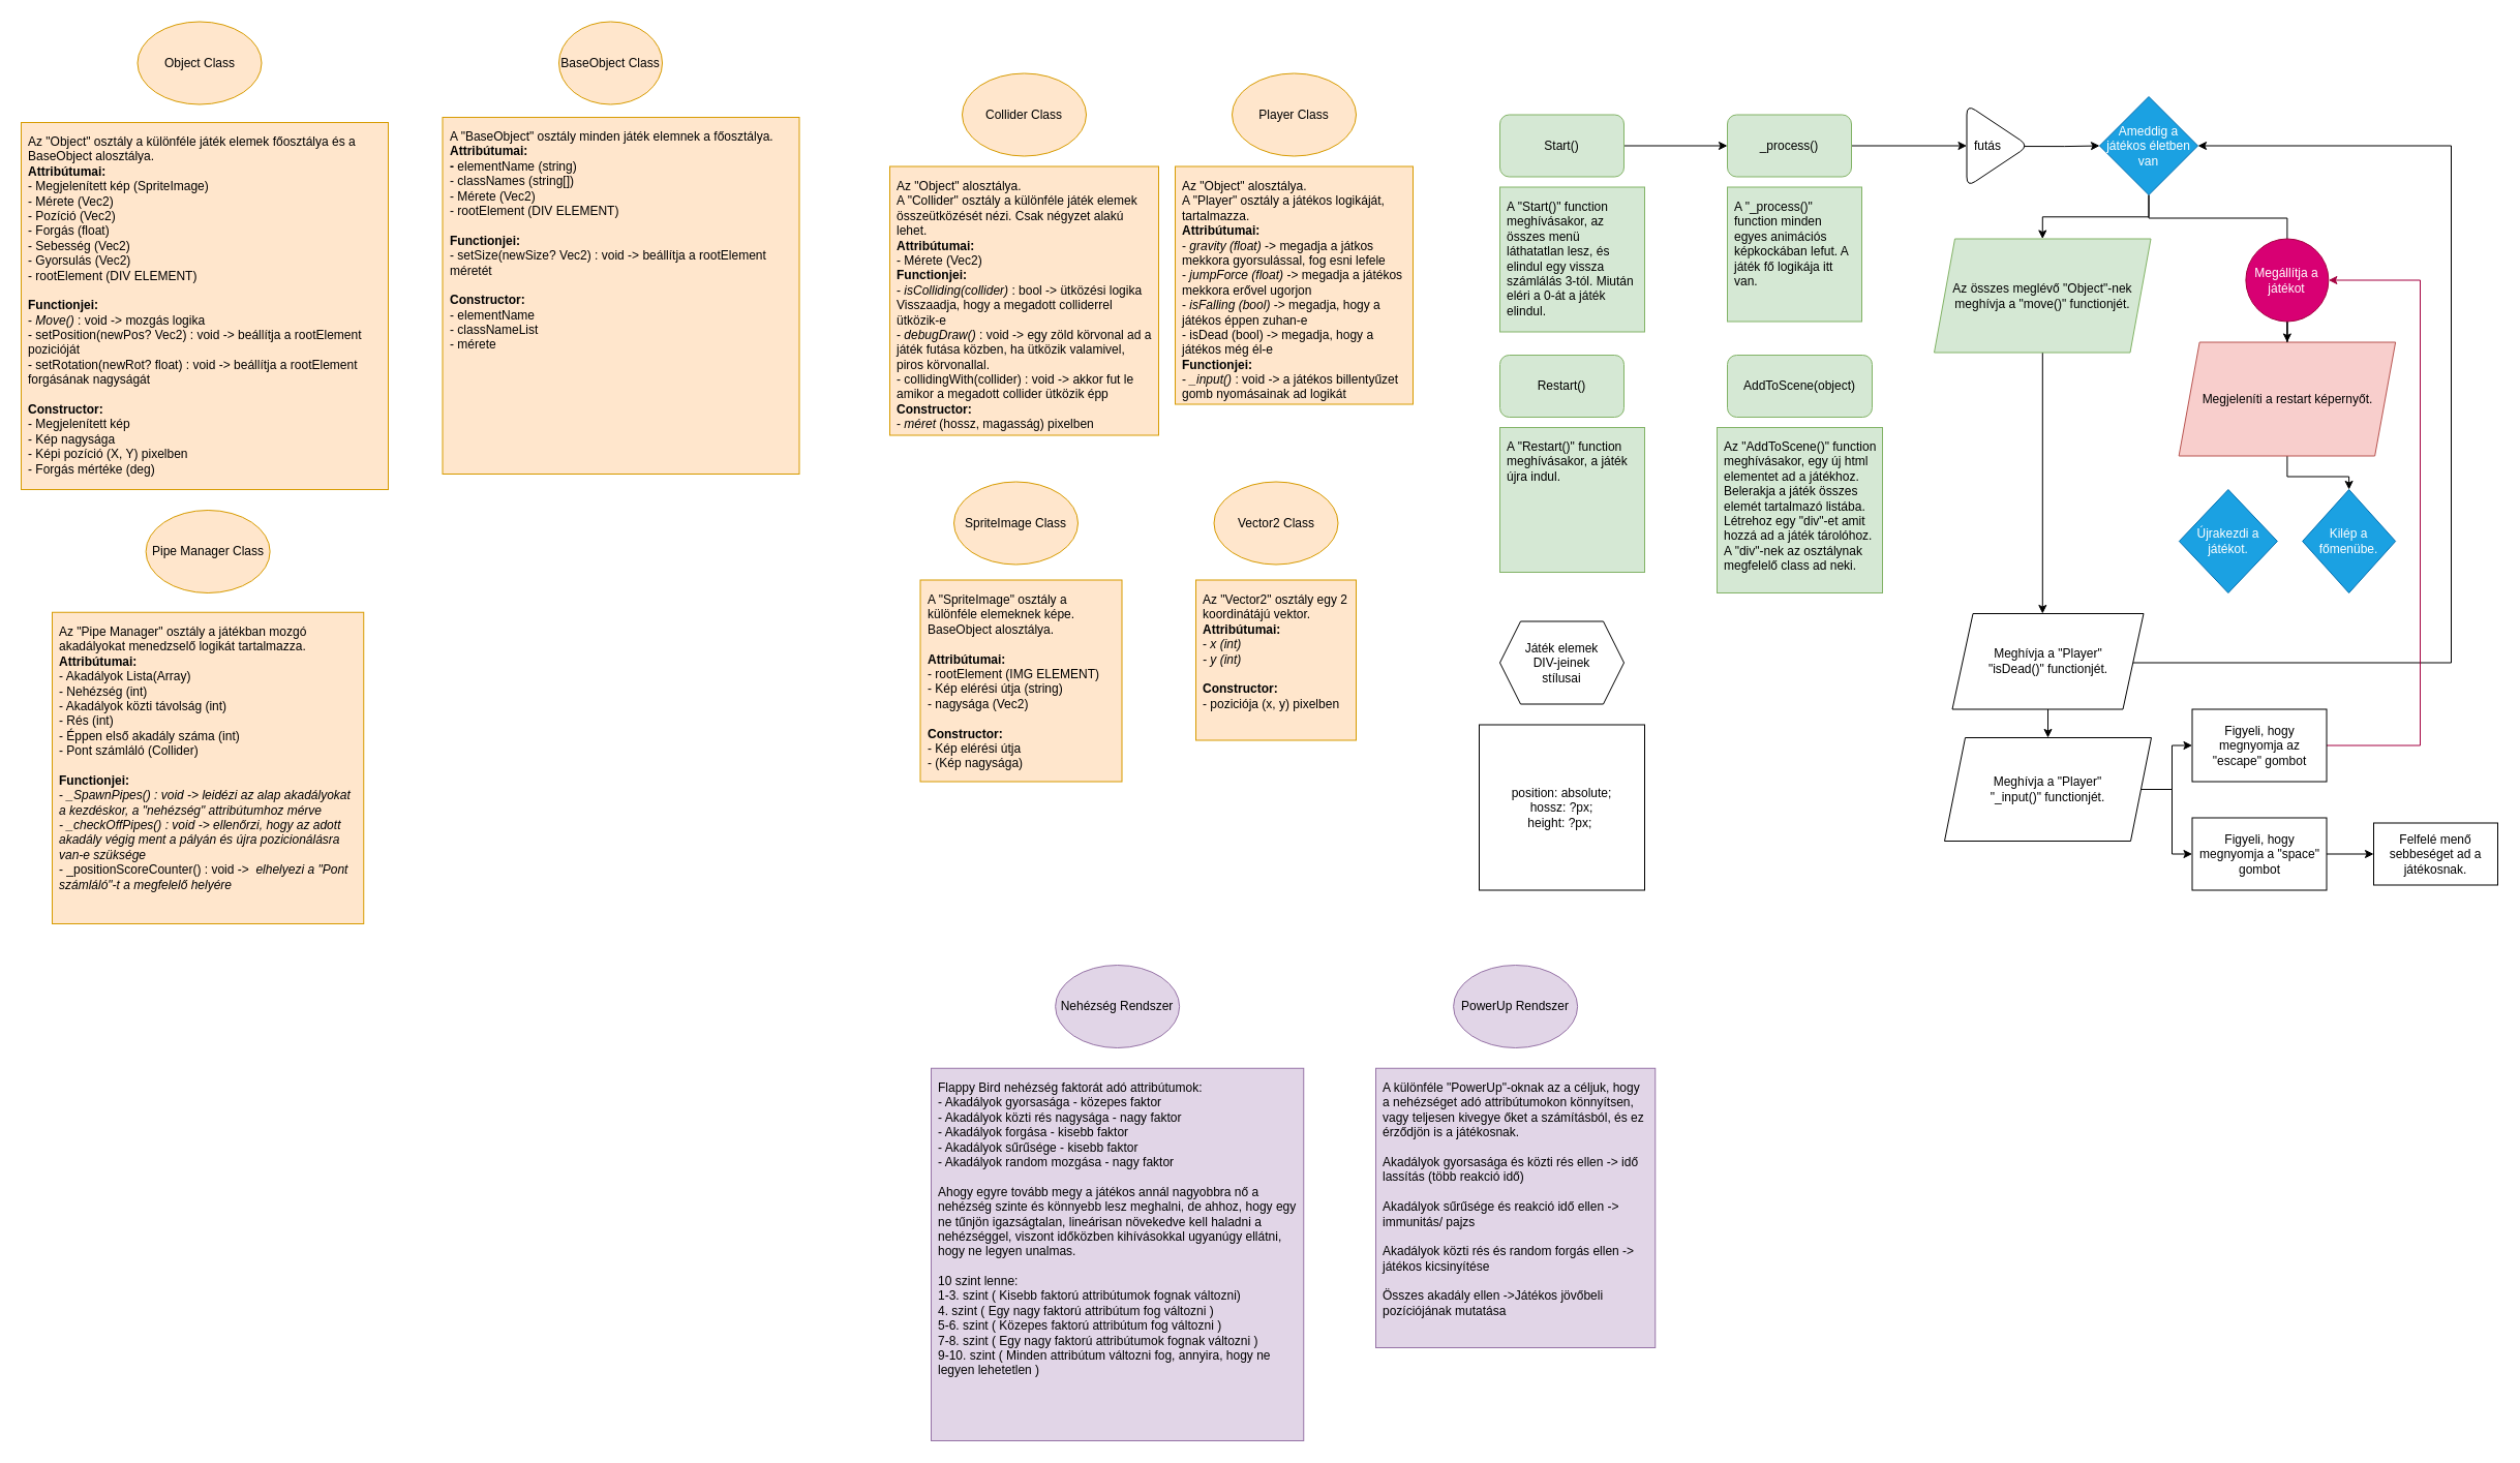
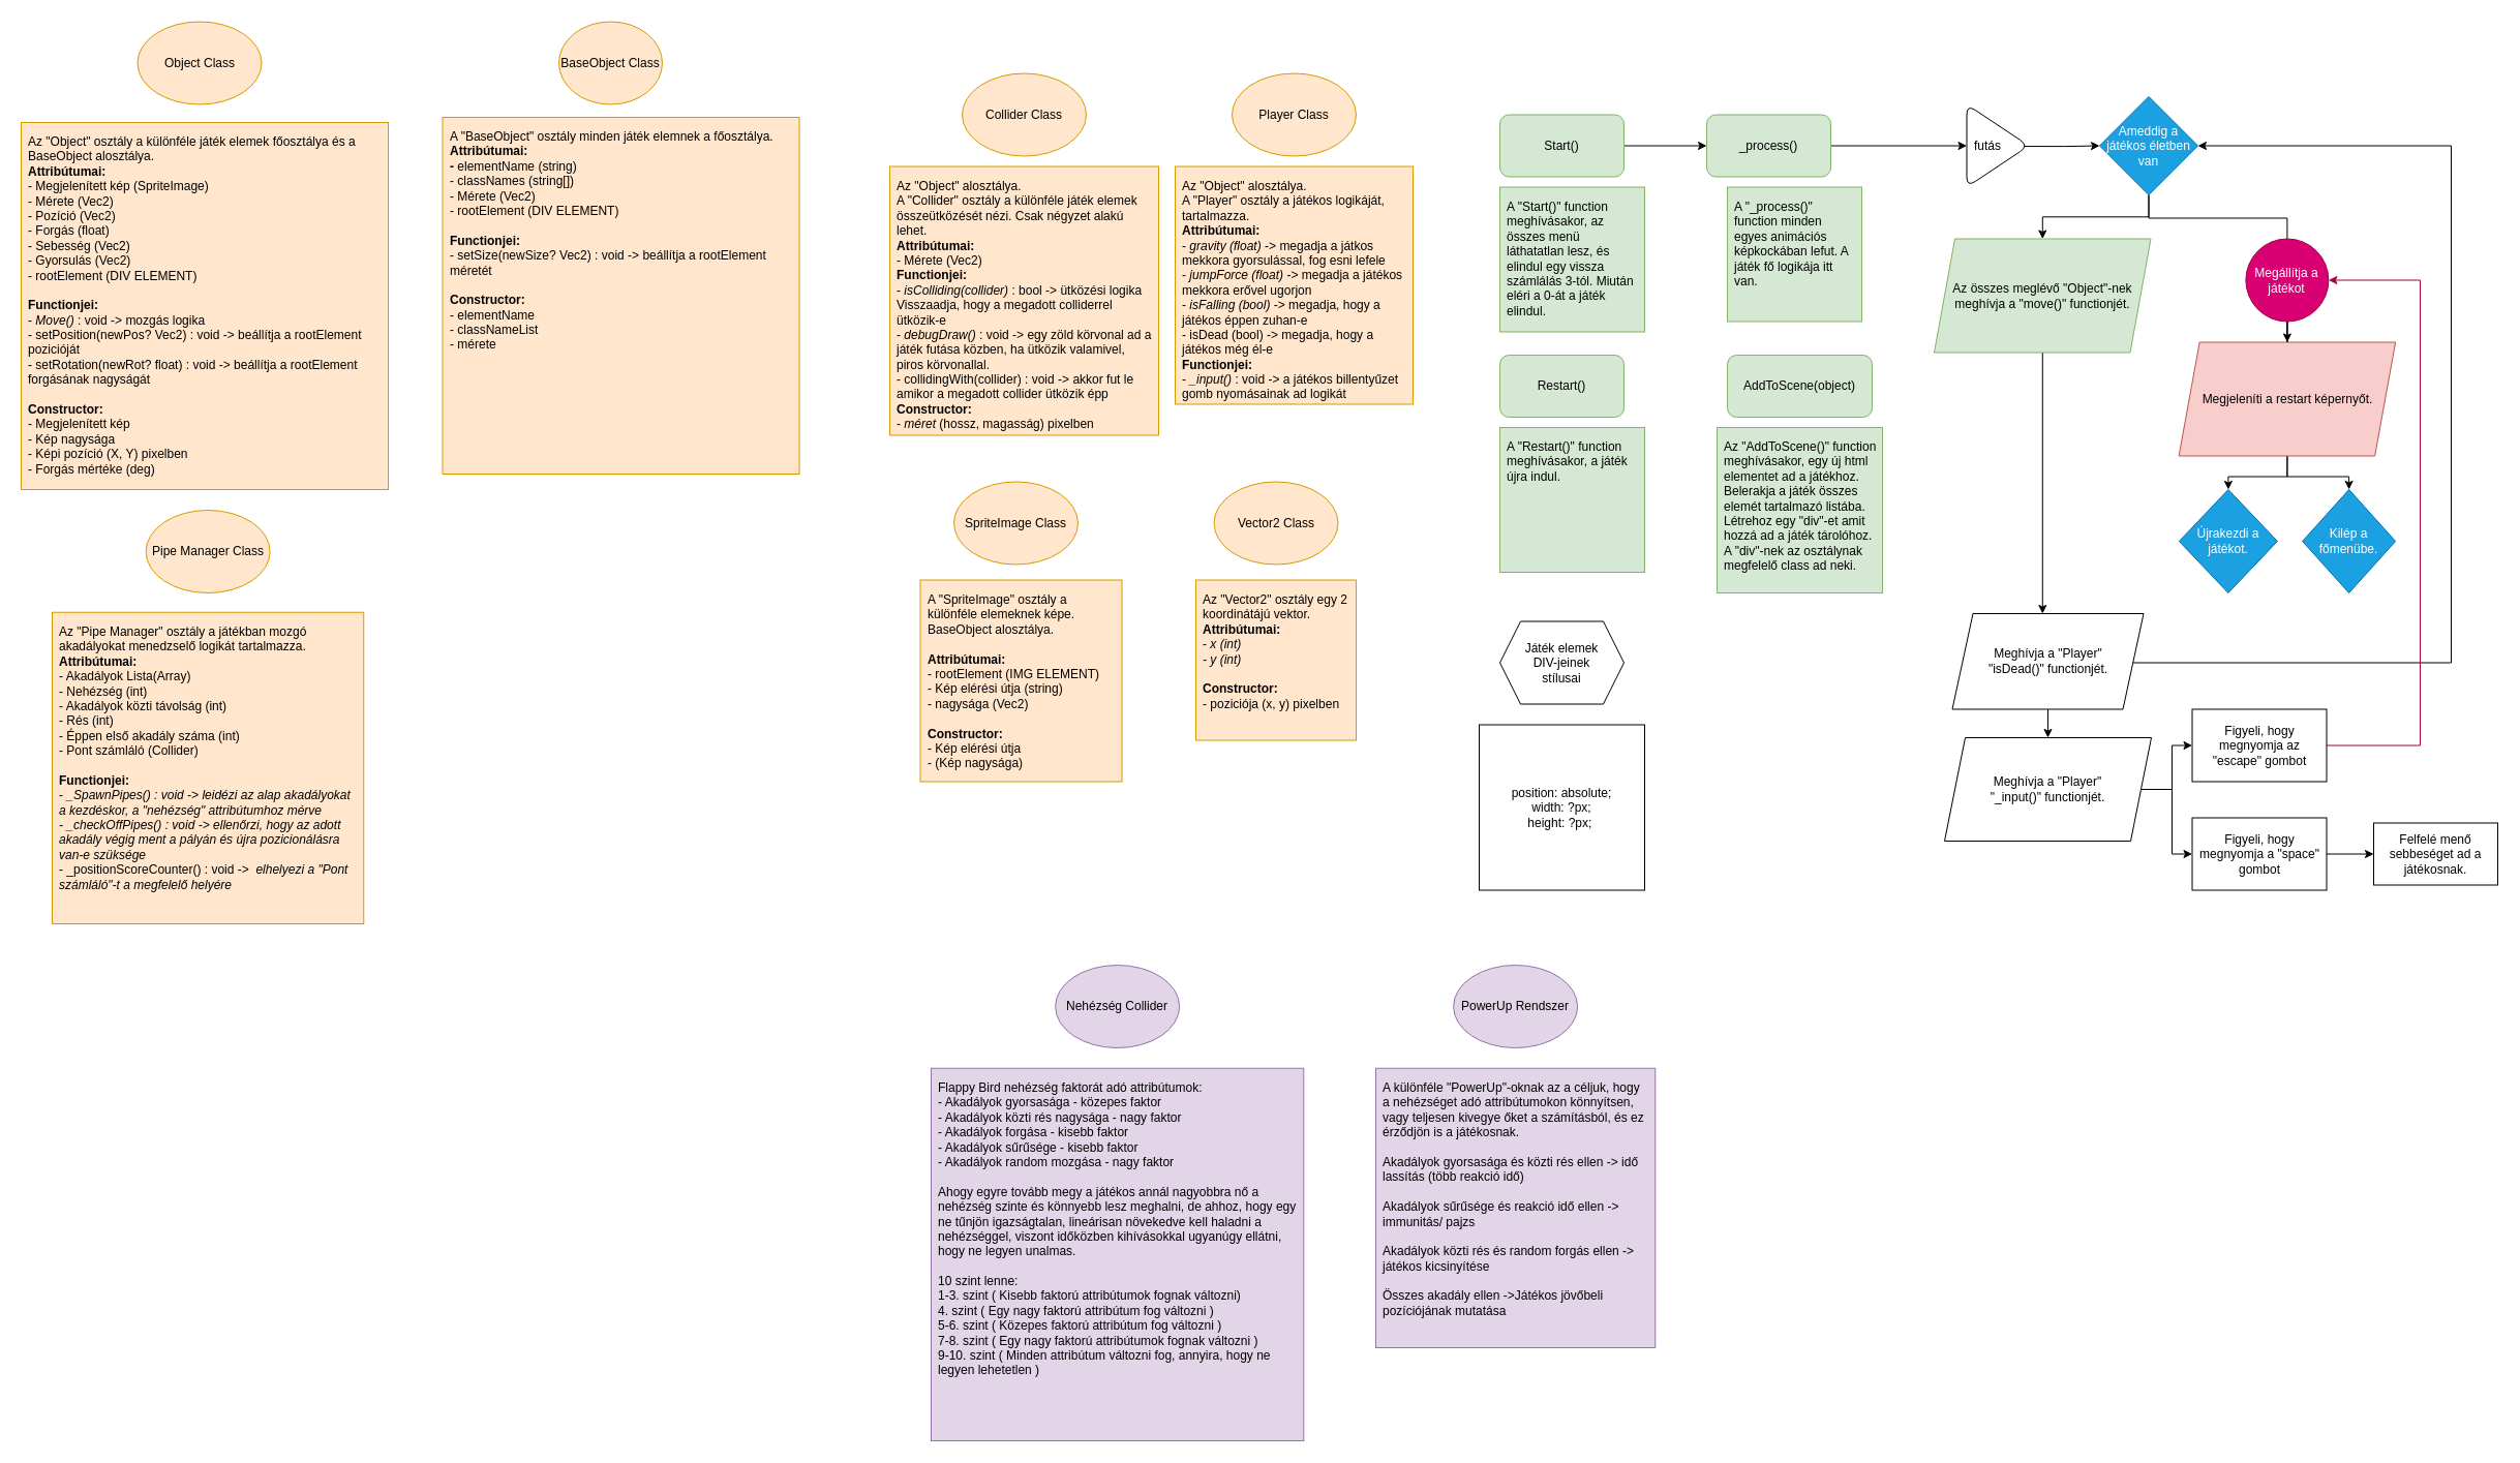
- <mxCell id="6" value="_process()" style="rounded=1;whiteSpace=wrap;html=1;fillColor=#d5e8d4;strokeColor=#82b366;" parent="1" vertex="1"><mxGeometry x="1670" y="110.5" width="120" height="60" as="geometry" /></mxCell>
+ <mxCell id="6" value="_process()" style="rounded=1;whiteSpace=wrap;html=1;fillColor=#d5e8d4;strokeColor=#82b366;" parent="1" vertex="1"><mxGeometry x="1650" y="110.5" width="120" height="60" as="geometry" /></mxCell>
+ <mxCell id="37" style="edgeStyle=orthogonalEdgeStyle;rounded=0;orthogonalLoop=1;jettySize=auto;html=1;entryX=0.5;entryY=0;entryDx=0;entryDy=0;" parent="1" source="39" target="40" edge="1"><mxGeometry relative="1" as="geometry" /></mxCell>
- <mxCell id="28" value="position: absolute;&lt;br&gt;hossz: ?px;&lt;br&gt;height: ?px;&amp;nbsp;" style="whiteSpace=wrap;html=1;aspect=fixed;" parent="1" vertex="1"><mxGeometry x="1430" y="700.5" width="160" height="160" as="geometry" /></mxCell>
+ <mxCell id="28" value="position: absolute;&lt;br&gt;width: ?px;&lt;br&gt;height: ?px;&amp;nbsp;" style="whiteSpace=wrap;html=1;aspect=fixed;" parent="1" vertex="1"><mxGeometry x="1430" y="700.5" width="160" height="160" as="geometry" /></mxCell>
- <mxCell id="53" value="Nehézség Rendszer" style="ellipse;whiteSpace=wrap;html=1;fillColor=#e1d5e7;strokeColor=#9673a6;" vertex="1" parent="1"><mxGeometry x="1020.13" y="933" width="120" height="80" as="geometry" /></mxCell>
+ <mxCell id="53" value="Nehézség Collider" style="ellipse;whiteSpace=wrap;html=1;fillColor=#e1d5e7;strokeColor=#9673a6;" vertex="1" parent="1"><mxGeometry x="1020.13" y="933" width="120" height="80" as="geometry" /></mxCell>
